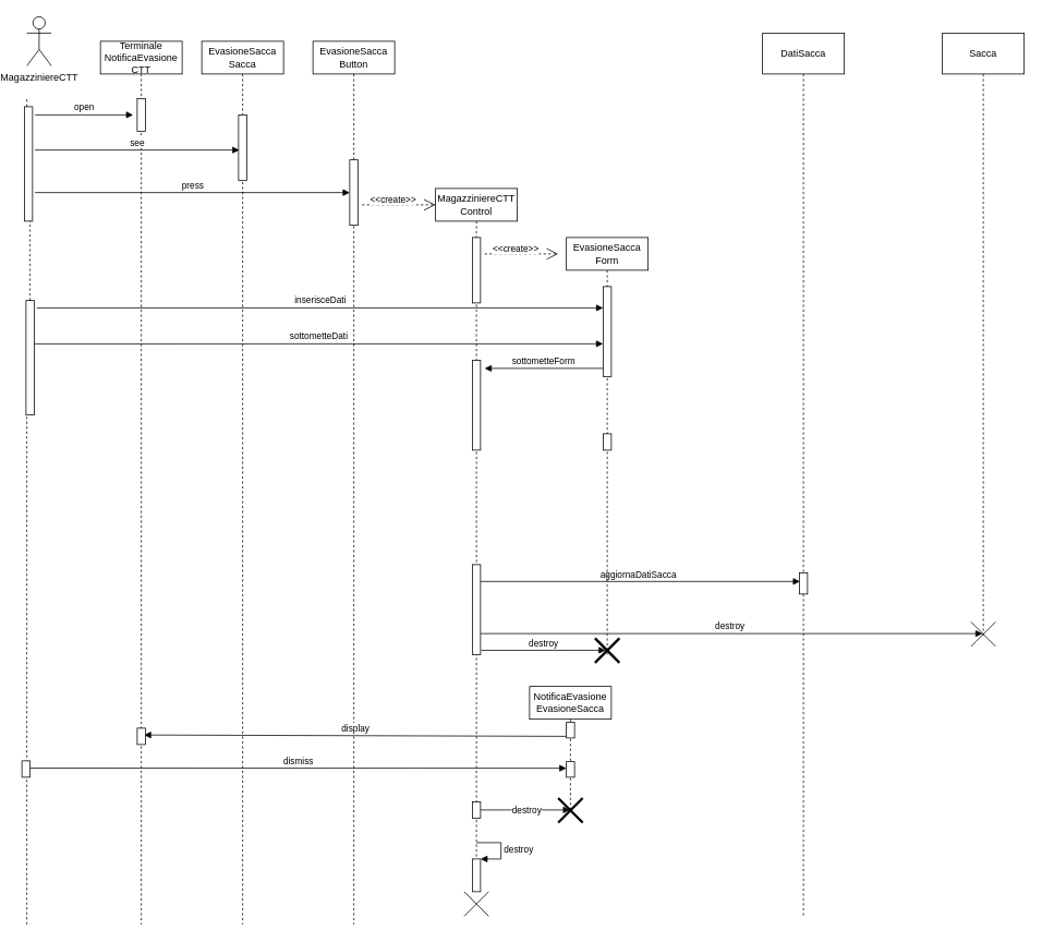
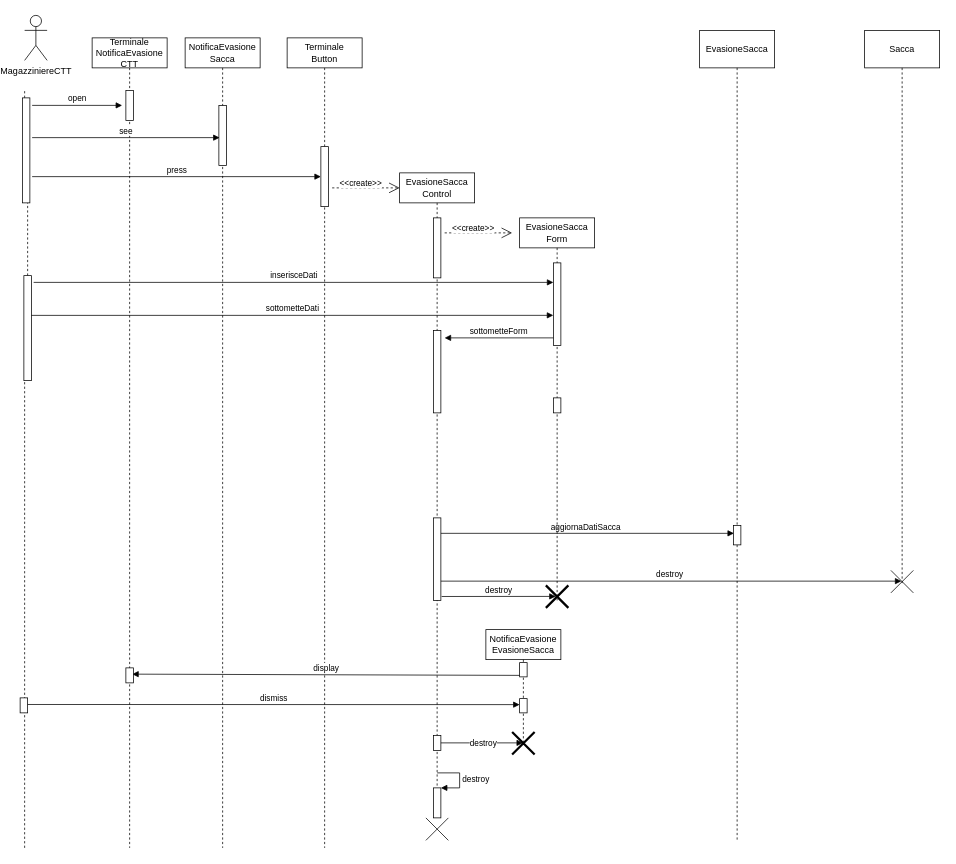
- <mxCell id="45" value="DatiSacca" style="shape=umlLifeline;perimeter=lifelinePerimeter;whiteSpace=wrap;html=1;container=1;collapsible=0;recursiveResize=0;outlineConnect=0;size=50;" parent="1" vertex="1"><mxGeometry x="926" y="40" width="100" height="1080" as="geometry" /></mxCell>
+ <mxCell id="45" value="EvasioneSacca" style="shape=umlLifeline;perimeter=lifelinePerimeter;whiteSpace=wrap;html=1;container=1;collapsible=0;recursiveResize=0;outlineConnect=0;size=50;" parent="1" vertex="1"><mxGeometry x="926" y="40" width="100" height="1080" as="geometry" /></mxCell>
- <mxCell id="14" value="EvasioneSacca Sacca" style="shape=umlLifeline;perimeter=lifelinePerimeter;whiteSpace=wrap;html=1;container=1;collapsible=0;recursiveResize=0;outlineConnect=0;" parent="1" vertex="1"><mxGeometry x="240" y="50" width="100" height="1080" as="geometry" /></mxCell>
+ <mxCell id="14" value="NotificaEvasione Sacca" style="shape=umlLifeline;perimeter=lifelinePerimeter;whiteSpace=wrap;html=1;container=1;collapsible=0;recursiveResize=0;outlineConnect=0;" parent="1" vertex="1"><mxGeometry x="240" y="50" width="100" height="1080" as="geometry" /></mxCell>
- <mxCell id="17" value="EvasioneSacca&lt;br&gt;Button" style="shape=umlLifeline;perimeter=lifelinePerimeter;whiteSpace=wrap;html=1;container=1;collapsible=0;recursiveResize=0;outlineConnect=0;" parent="1" vertex="1"><mxGeometry x="376" y="50" width="100" height="1080" as="geometry" /></mxCell>
+ <mxCell id="17" value="Terminale&lt;br&gt;Button" style="shape=umlLifeline;perimeter=lifelinePerimeter;whiteSpace=wrap;html=1;container=1;collapsible=0;recursiveResize=0;outlineConnect=0;" parent="1" vertex="1"><mxGeometry x="376" y="50" width="100" height="1080" as="geometry" /></mxCell>
- <mxCell id="22" value="MagazziniereCTT Control" style="shape=umlLifeline;perimeter=lifelinePerimeter;whiteSpace=wrap;html=1;container=1;collapsible=0;recursiveResize=0;outlineConnect=0;" parent="1" vertex="1"><mxGeometry x="526" y="230" width="100" height="820" as="geometry" /></mxCell>
+ <mxCell id="22" value="EvasioneSacca Control" style="shape=umlLifeline;perimeter=lifelinePerimeter;whiteSpace=wrap;html=1;container=1;collapsible=0;recursiveResize=0;outlineConnect=0;" parent="1" vertex="1"><mxGeometry x="526" y="230" width="100" height="820" as="geometry" /></mxCell>
